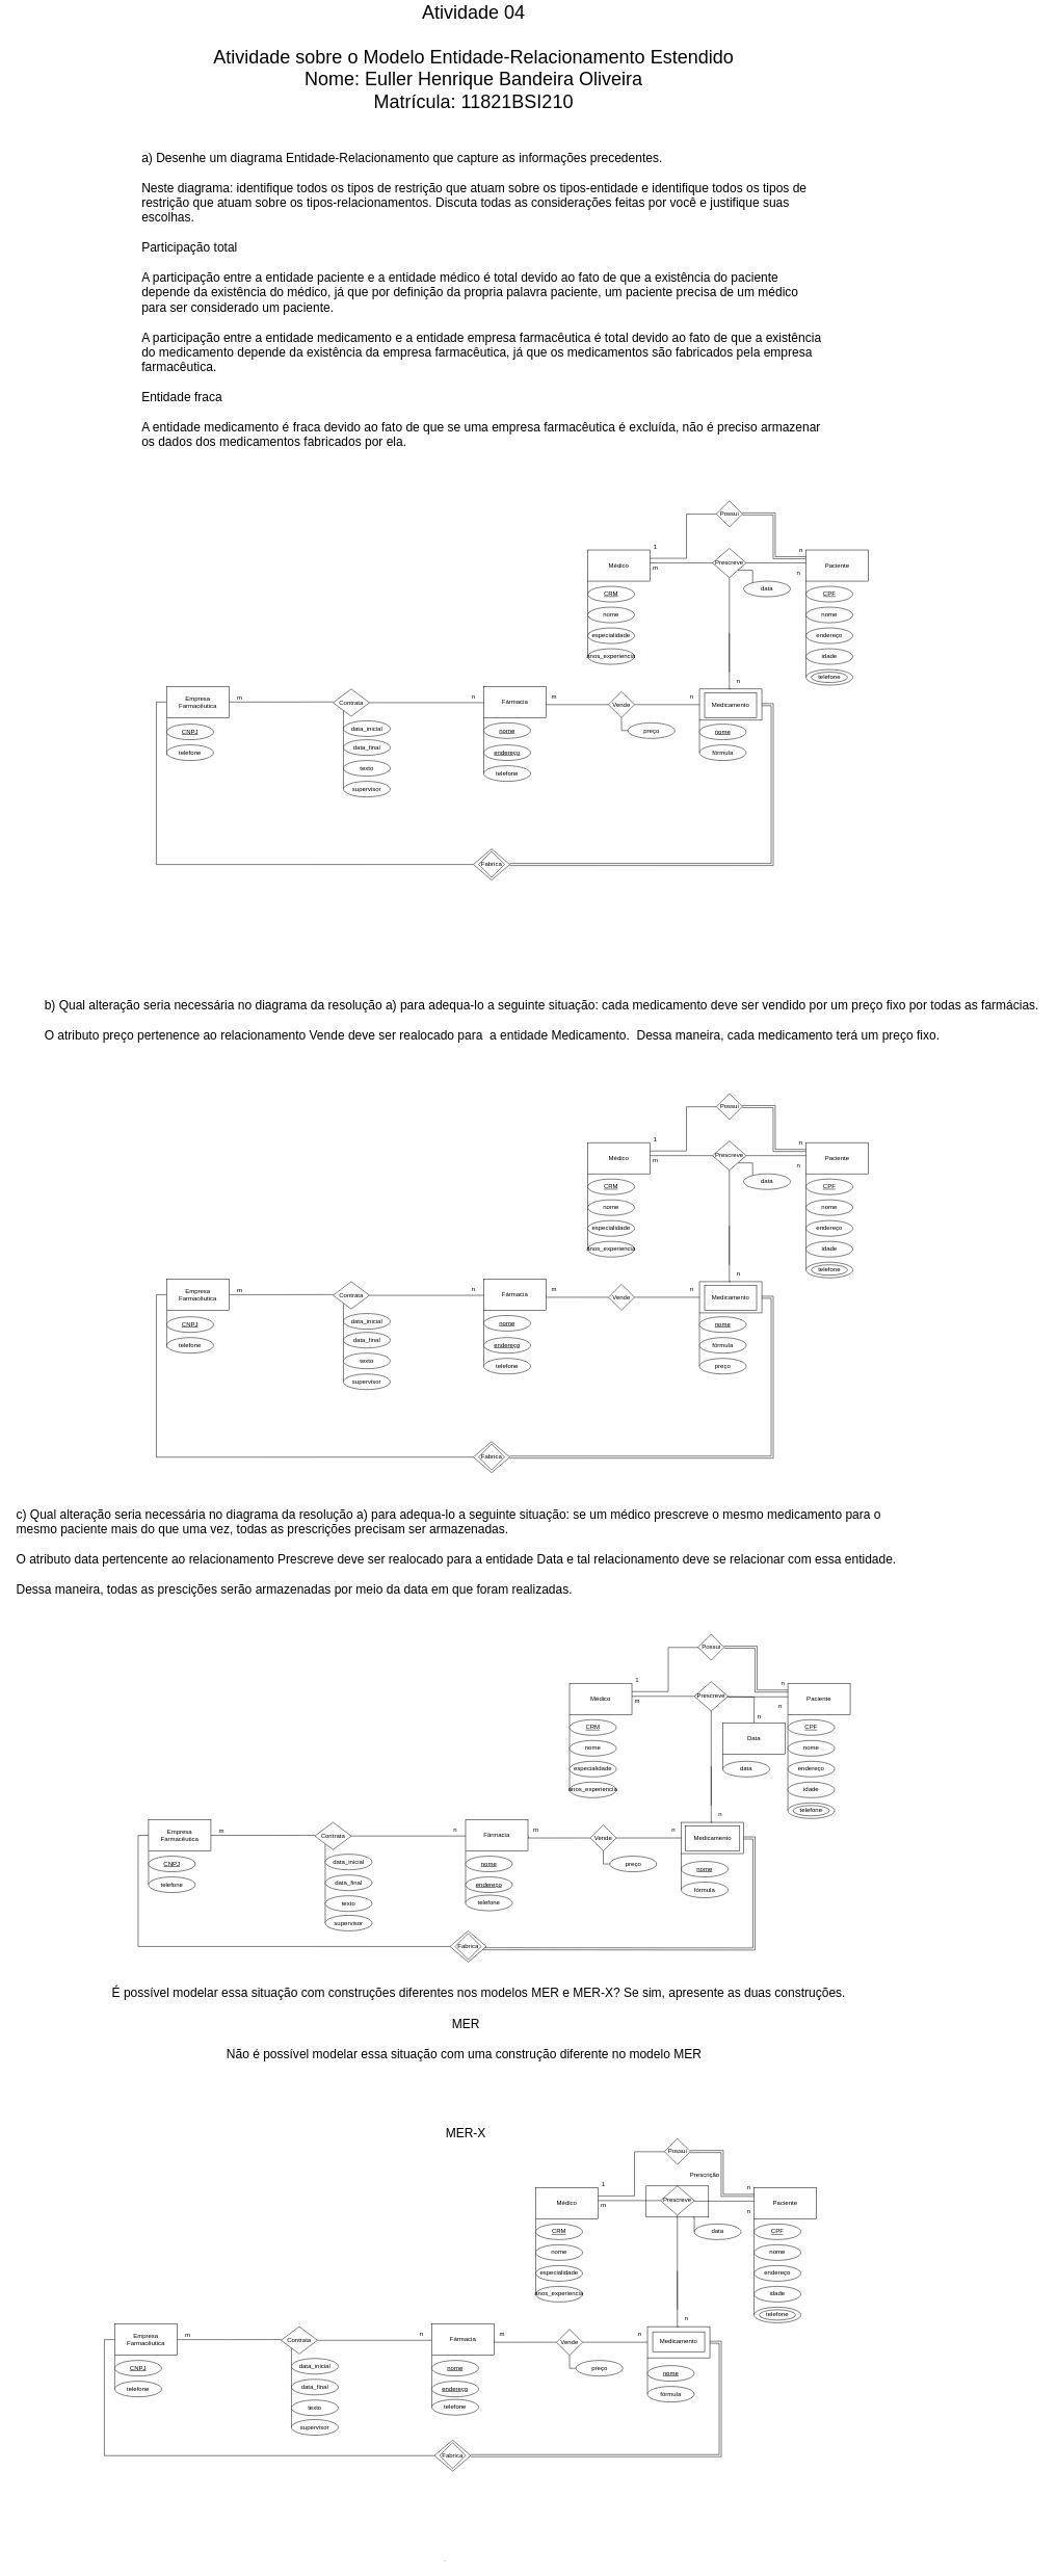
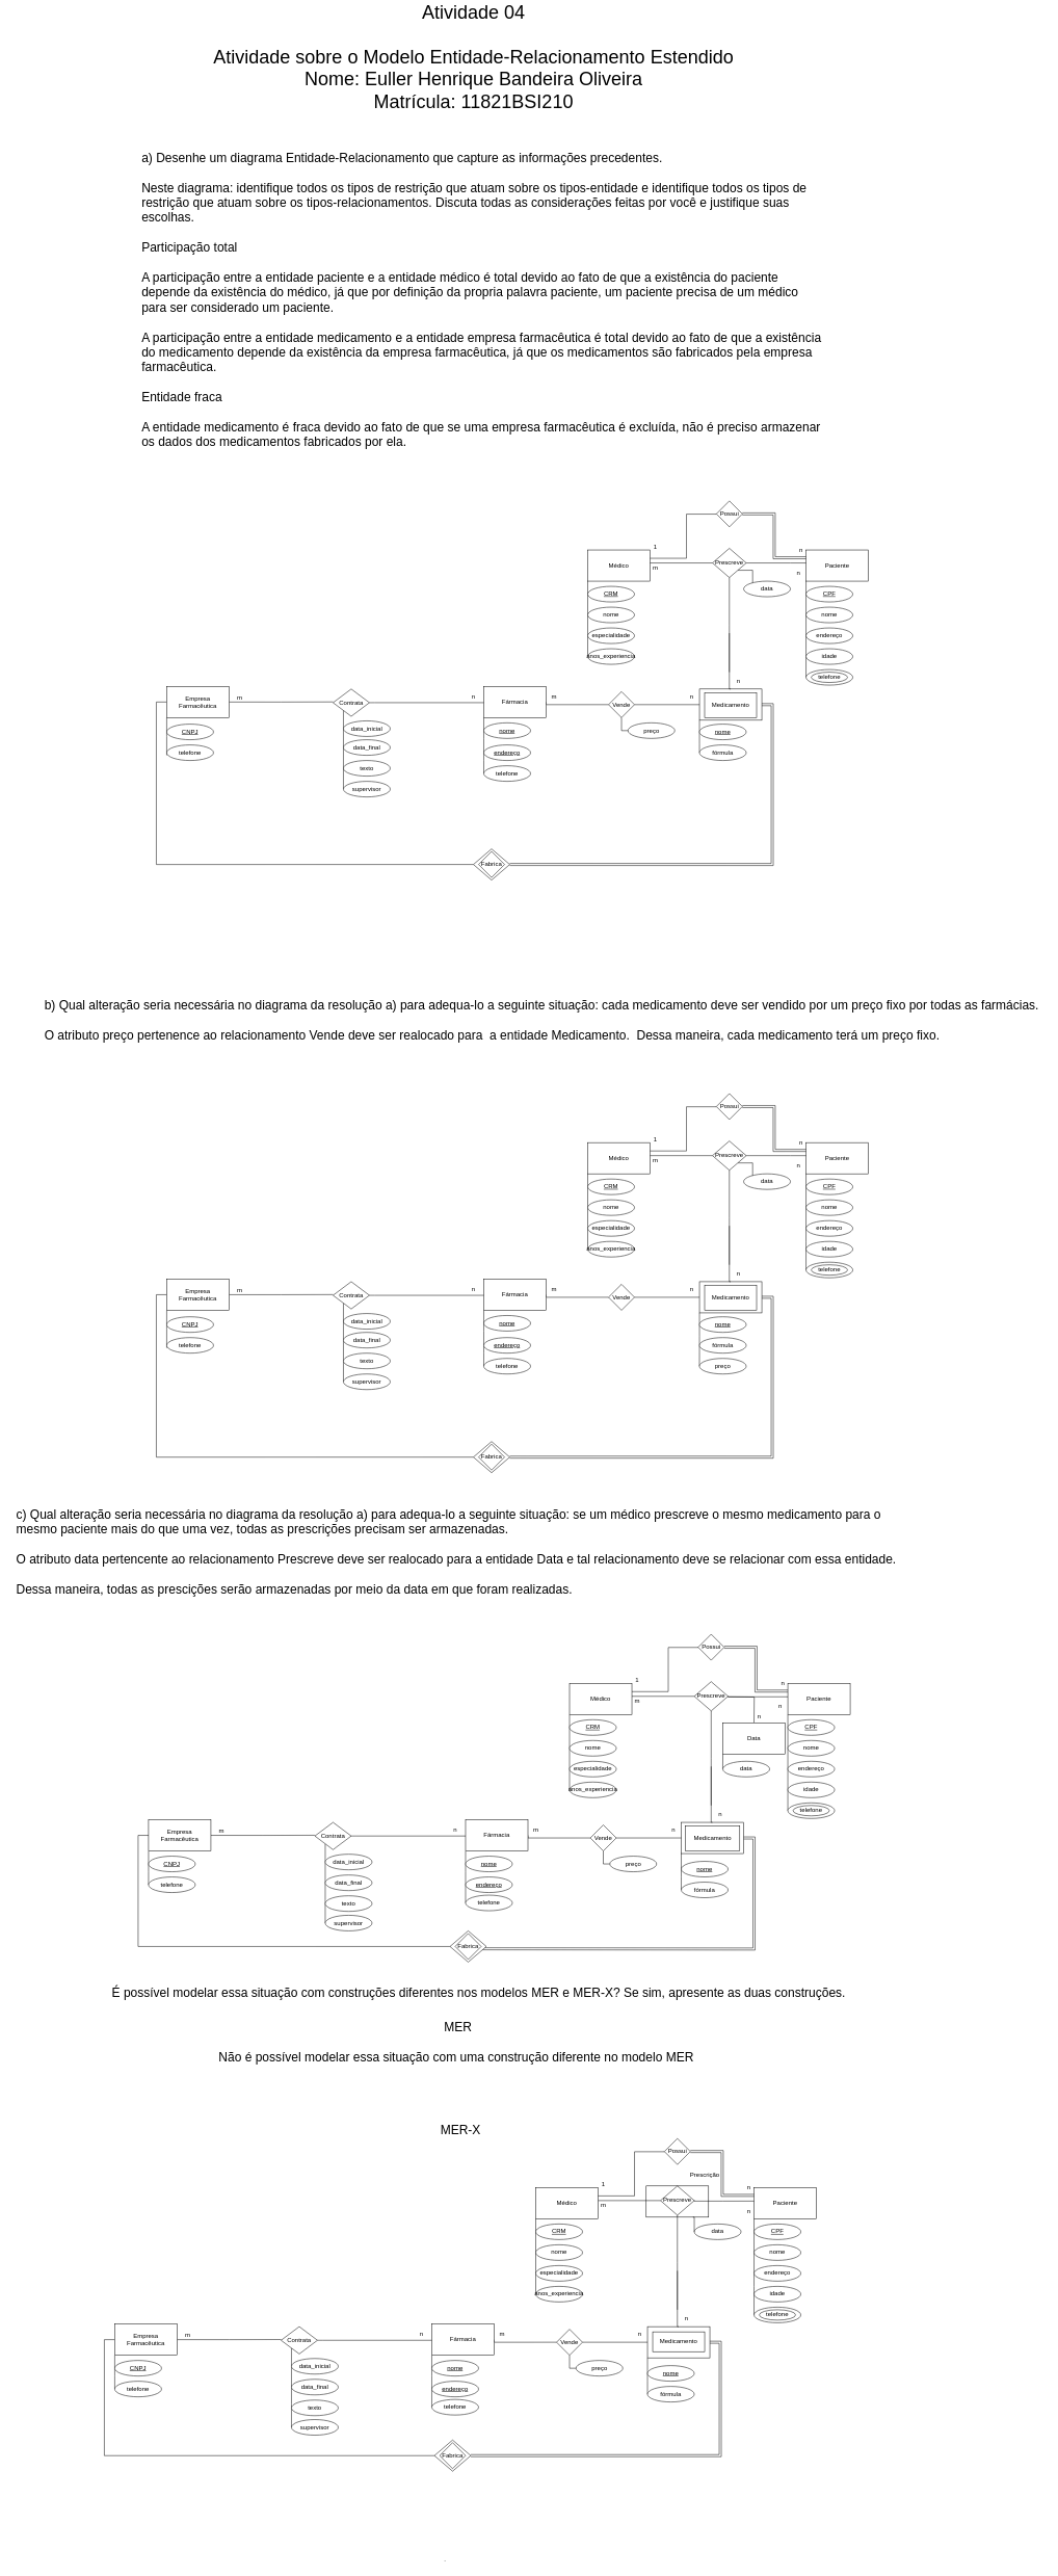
- <mxCell id="274" value="&lt;font style=&quot;font-size: 24px&quot;&gt;MER &lt;br&gt;&lt;br&gt;Não é possível modelar essa situação com uma construção diferente no modelo MER&amp;nbsp;&lt;br&gt;&lt;/font&gt;" style="text;html=1;align=center;verticalAlign=middle;resizable=0;points=[];autosize=1;" vertex="1" parent="1"><mxGeometry x="425" y="3865" width="940" height="60" as="geometry" /></mxCell>
+ <mxCell id="274" value="&lt;font style=&quot;font-size: 24px&quot;&gt;MER &lt;br&gt;&lt;br&gt;Não é possível modelar essa situação com uma construção diferente no modelo MER&amp;nbsp;&lt;br&gt;&lt;/font&gt;" style="text;html=1;align=center;verticalAlign=middle;resizable=0;points=[];autosize=1;" vertex="1" parent="1"><mxGeometry x="410" y="3870" width="940" height="60" as="geometry" /></mxCell>
- <mxCell id="265" value="&lt;font style=&quot;font-size: 24px&quot;&gt;MER-X&lt;/font&gt;" style="text;html=1;align=center;verticalAlign=middle;resizable=0;points=[];autosize=1;" vertex="1" parent="1"><mxGeometry x="850" y="4065" width="90" height="20" as="geometry" /></mxCell>
+ <mxCell id="265" value="&lt;font style=&quot;font-size: 24px&quot;&gt;MER-X&lt;/font&gt;" style="text;html=1;align=center;verticalAlign=middle;resizable=0;points=[];autosize=1;" vertex="1" parent="1"><mxGeometry x="840" y="4060" width="90" height="20" as="geometry" /></mxCell>
